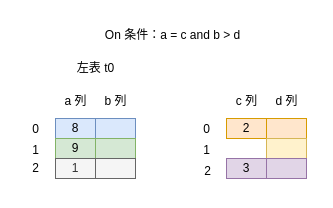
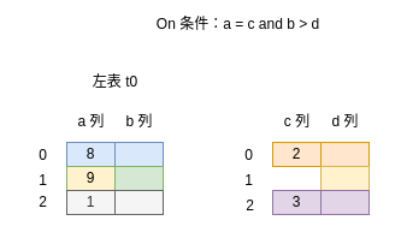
- <mxCell id="21" value="On 条件：a = c and b &amp;gt; d" style="text;html=1;align=center;verticalAlign=middle;resizable=0;points=[];autosize=1;strokeColor=none;fillColor=none;" parent="1" vertex="1"><mxGeometry x="92" y="20" width="160" height="30" as="geometry" /></mxCell>
+ <mxCell id="21" value="On 条件：a = c and b &amp;gt; d" style="text;html=1;align=center;verticalAlign=middle;resizable=0;points=[];autosize=1;strokeColor=none;fillColor=none;" parent="1" vertex="1"><mxGeometry x="117" y="5" width="160" height="30" as="geometry" /></mxCell>
- <mxCell id="4" value="9" style="rounded=0;whiteSpace=wrap;html=1;fillColor=#d5e8d4;strokeColor=#82b366;" parent="1" vertex="1"><mxGeometry x="55" y="138" width="40" height="20" as="geometry" /></mxCell>
+ <mxCell id="4" value="9" style="rounded=0;whiteSpace=wrap;html=1;fillColor=#fff2cc;strokeColor=#82b366;" parent="1" vertex="1"><mxGeometry x="55" y="138" width="40" height="20" as="geometry" /></mxCell>
